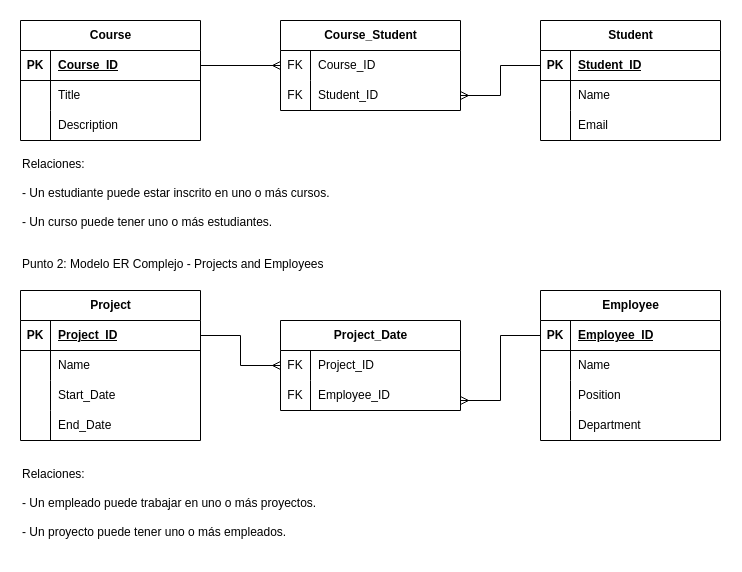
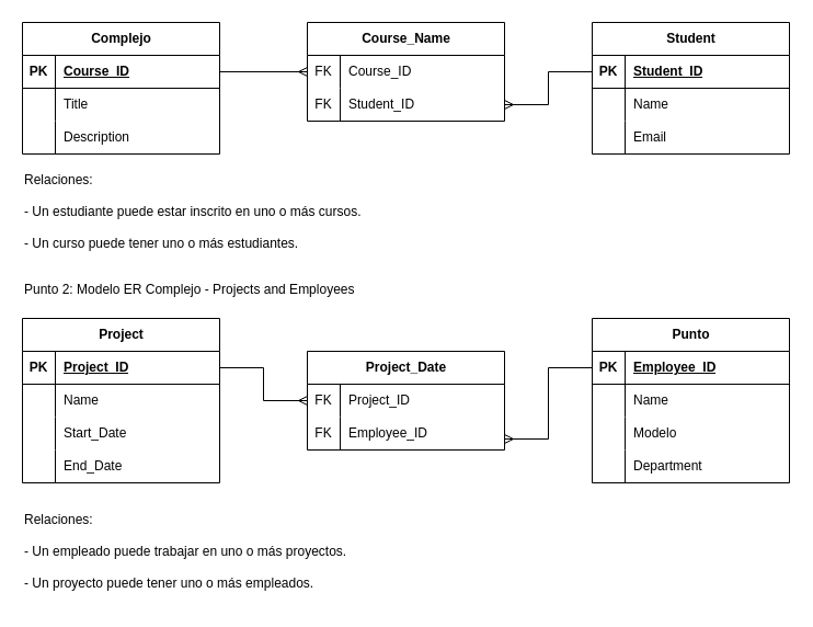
- <mxCell id="3" value="Course" style="shape=table;startSize=30;container=1;collapsible=1;childLayout=tableLayout;fixedRows=1;rowLines=0;fontStyle=1;align=center;resizeLast=1;html=1;" vertex="1" parent="1"><mxGeometry x="20" y="20" width="180" height="120" as="geometry" /></mxCell>
+ <mxCell id="3" value="Complejo" style="shape=table;startSize=30;container=1;collapsible=1;childLayout=tableLayout;fixedRows=1;rowLines=0;fontStyle=1;align=center;resizeLast=1;html=1;" vertex="1" parent="1"><mxGeometry x="20" y="20" width="180" height="120" as="geometry" /></mxCell>
- <mxCell id="23" value="Course_Student" style="shape=table;startSize=30;container=1;collapsible=1;childLayout=tableLayout;fixedRows=1;rowLines=0;fontStyle=1;align=center;resizeLast=1;html=1;" vertex="1" parent="1"><mxGeometry x="280" y="20" width="180" height="90" as="geometry" /></mxCell>
+ <mxCell id="23" value="Course_Name" style="shape=table;startSize=30;container=1;collapsible=1;childLayout=tableLayout;fixedRows=1;rowLines=0;fontStyle=1;align=center;resizeLast=1;html=1;" vertex="1" parent="1"><mxGeometry x="280" y="20" width="180" height="90" as="geometry" /></mxCell>
- <mxCell id="52" value="Employee" style="shape=table;startSize=30;container=1;collapsible=1;childLayout=tableLayout;fixedRows=1;rowLines=0;fontStyle=1;align=center;resizeLast=1;html=1;" vertex="1" parent="1"><mxGeometry x="540" y="290" width="180" height="150" as="geometry" /></mxCell>
+ <mxCell id="52" value="Punto" style="shape=table;startSize=30;container=1;collapsible=1;childLayout=tableLayout;fixedRows=1;rowLines=0;fontStyle=1;align=center;resizeLast=1;html=1;" vertex="1" parent="1"><mxGeometry x="540" y="290" width="180" height="150" as="geometry" /></mxCell>
- <mxCell id="61" value="Position" style="shape=partialRectangle;connectable=0;fillColor=none;top=0;left=0;bottom=0;right=0;align=left;spacingLeft=6;overflow=hidden;whiteSpace=wrap;html=1;" vertex="1" parent="59"><mxGeometry x="30" width="150" height="30" as="geometry"><mxRectangle width="150" height="30" as="alternateBounds" /></mxGeometry></mxCell>
+ <mxCell id="61" value="Modelo" style="shape=partialRectangle;connectable=0;fillColor=none;top=0;left=0;bottom=0;right=0;align=left;spacingLeft=6;overflow=hidden;whiteSpace=wrap;html=1;" vertex="1" parent="59"><mxGeometry x="30" width="150" height="30" as="geometry"><mxRectangle width="150" height="30" as="alternateBounds" /></mxGeometry></mxCell>
